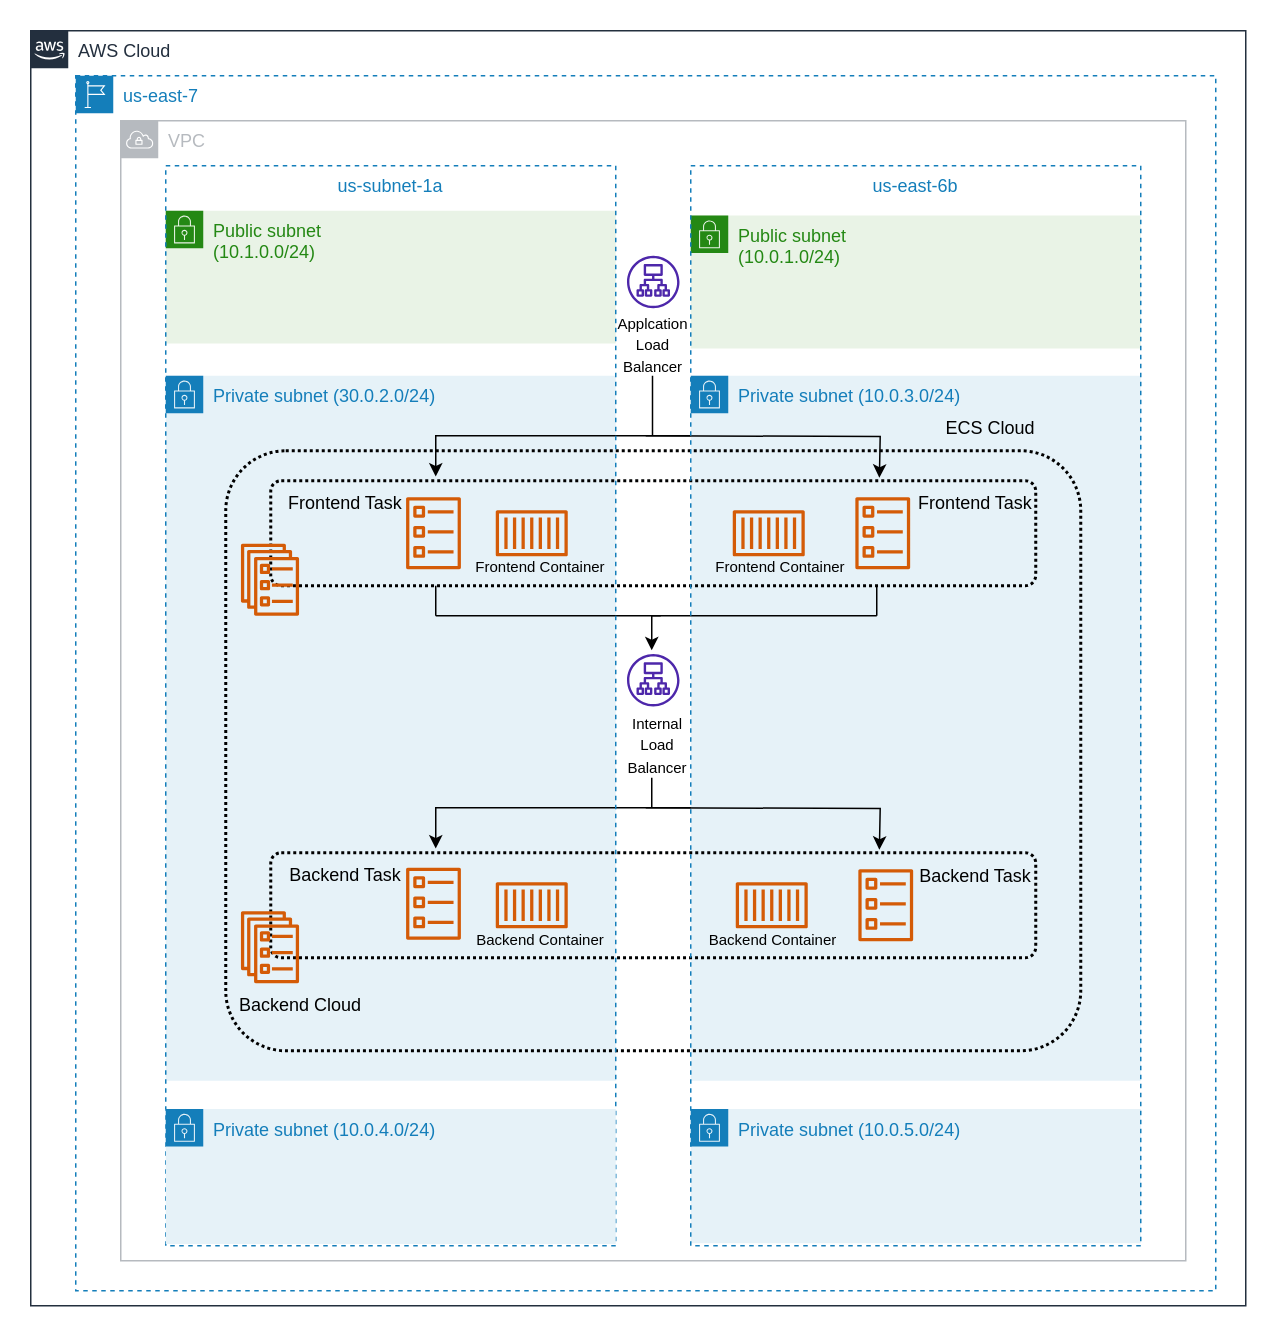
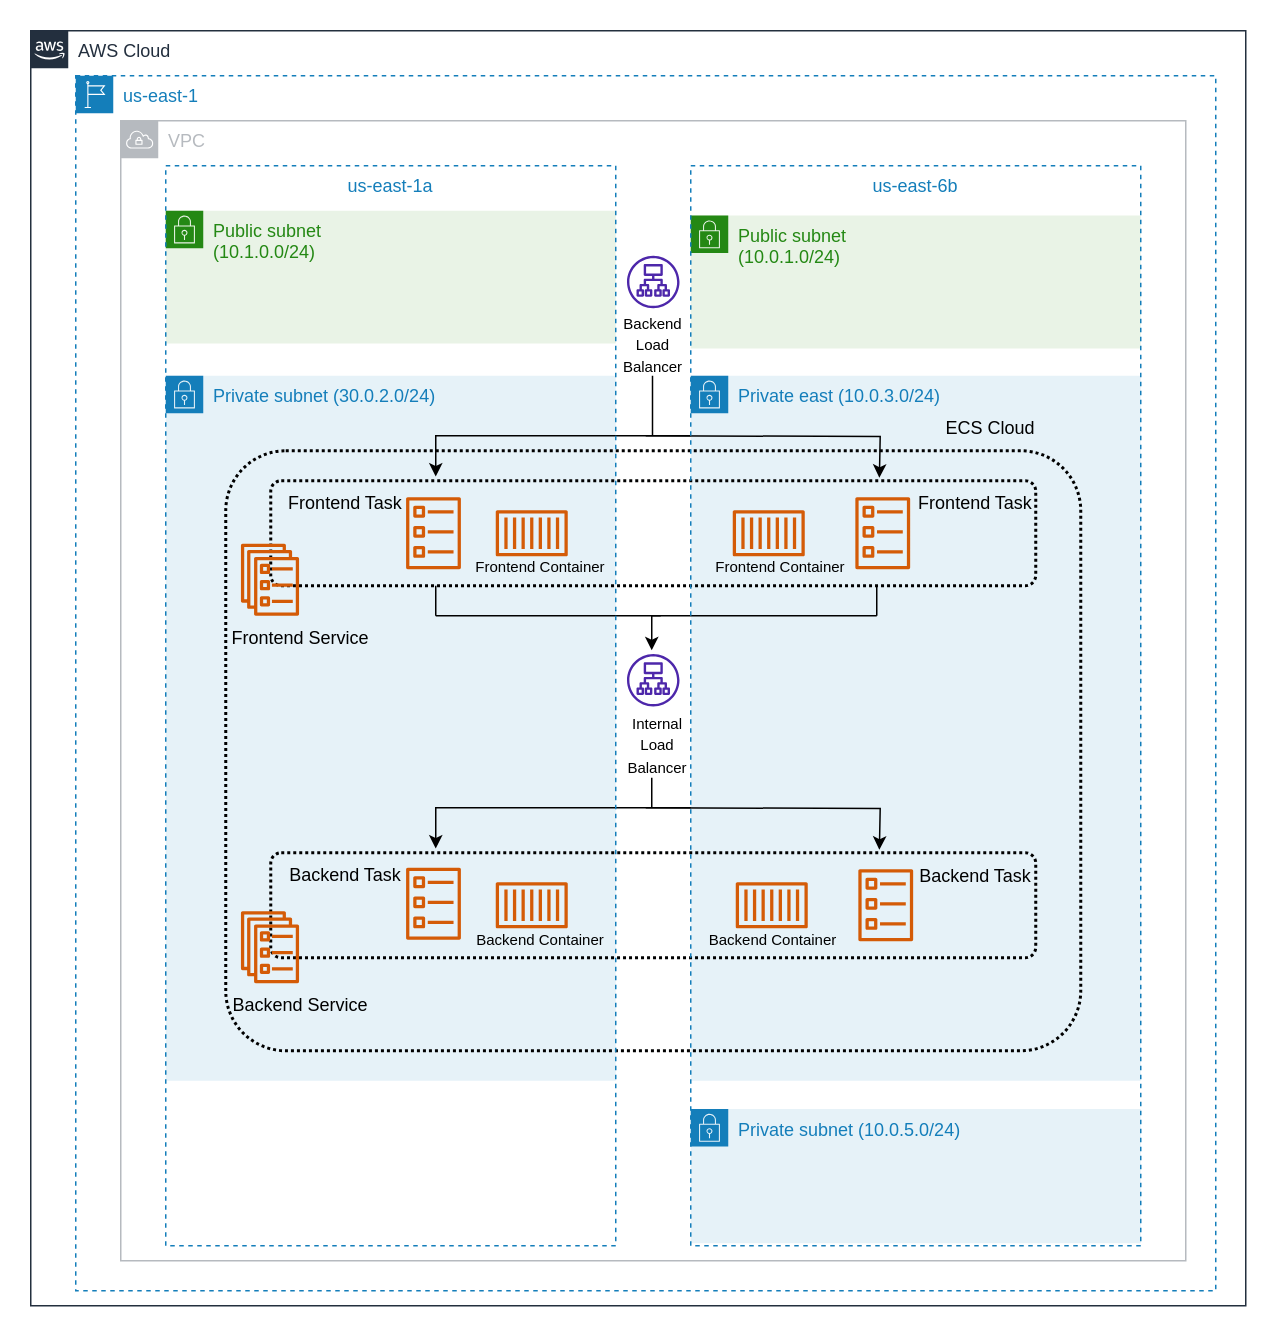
- <mxCell id="5" value="us-east-7" style="points=[[0,0],[0.25,0],[0.5,0],[0.75,0],[1,0],[1,0.25],[1,0.5],[1,0.75],[1,1],[0.75,1],[0.5,1],[0.25,1],[0,1],[0,0.75],[0,0.5],[0,0.25]];outlineConnect=0;gradientColor=none;html=1;whiteSpace=wrap;fontSize=12;fontStyle=0;container=1;pointerEvents=0;collapsible=0;recursiveResize=0;shape=mxgraph.aws4.group;grIcon=mxgraph.aws4.group_region;strokeColor=#147EBA;fillColor=none;verticalAlign=top;align=left;spacingLeft=30;fontColor=#147EBA;dashed=1;" parent="1" vertex="1"><mxGeometry x="50" y="50" width="760" height="810" as="geometry" /></mxCell>
+ <mxCell id="5" value="us-east-1" style="points=[[0,0],[0.25,0],[0.5,0],[0.75,0],[1,0],[1,0.25],[1,0.5],[1,0.75],[1,1],[0.75,1],[0.5,1],[0.25,1],[0,1],[0,0.75],[0,0.5],[0,0.25]];outlineConnect=0;gradientColor=none;html=1;whiteSpace=wrap;fontSize=12;fontStyle=0;container=1;pointerEvents=0;collapsible=0;recursiveResize=0;shape=mxgraph.aws4.group;grIcon=mxgraph.aws4.group_region;strokeColor=#147EBA;fillColor=none;verticalAlign=top;align=left;spacingLeft=30;fontColor=#147EBA;dashed=1;" parent="1" vertex="1"><mxGeometry x="50" y="50" width="760" height="810" as="geometry" /></mxCell>
- <mxCell id="46" value="us-subnet-1a" style="fillColor=none;strokeColor=#147EBA;dashed=1;verticalAlign=top;fontStyle=0;fontColor=#147EBA;whiteSpace=wrap;html=1;" parent="1" vertex="1"><mxGeometry x="110" y="110" width="300" height="720" as="geometry" /></mxCell>
+ <mxCell id="46" value="us-east-1a" style="fillColor=none;strokeColor=#147EBA;dashed=1;verticalAlign=top;fontStyle=0;fontColor=#147EBA;whiteSpace=wrap;html=1;" parent="1" vertex="1"><mxGeometry x="110" y="110" width="300" height="720" as="geometry" /></mxCell>
- <mxCell id="36" value="&lt;font style=&quot;font-size: 10px;&quot;&gt;Applcation&lt;br&gt;Load Balancer&lt;/font&gt;" style="text;html=1;strokeColor=none;fillColor=none;align=center;verticalAlign=middle;whiteSpace=wrap;rounded=0;" parent="1" vertex="1"><mxGeometry x="405" y="213.5" width="60" height="30" as="geometry" /></mxCell>
+ <mxCell id="36" value="&lt;font style=&quot;font-size: 10px;&quot;&gt;Backend&lt;br&gt;Load Balancer&lt;/font&gt;" style="text;html=1;strokeColor=none;fillColor=none;align=center;verticalAlign=middle;whiteSpace=wrap;rounded=0;" parent="1" vertex="1"><mxGeometry x="405" y="213.5" width="60" height="30" as="geometry" /></mxCell>
- <mxCell id="9" value="Private subnet (10.0.3.0/24)" style="points=[[0,0],[0.25,0],[0.5,0],[0.75,0],[1,0],[1,0.25],[1,0.5],[1,0.75],[1,1],[0.75,1],[0.5,1],[0.25,1],[0,1],[0,0.75],[0,0.5],[0,0.25]];outlineConnect=0;gradientColor=none;html=1;whiteSpace=wrap;fontSize=12;fontStyle=0;container=1;pointerEvents=0;collapsible=0;recursiveResize=0;shape=mxgraph.aws4.group;grIcon=mxgraph.aws4.group_security_group;grStroke=0;strokeColor=#147EBA;fillColor=#E6F2F8;verticalAlign=top;align=left;spacingLeft=30;fontColor=#147EBA;dashed=0;" parent="1" vertex="1"><mxGeometry x="460" y="250" width="300" height="470" as="geometry" /></mxCell>
+ <mxCell id="9" value="Private east (10.0.3.0/24)" style="points=[[0,0],[0.25,0],[0.5,0],[0.75,0],[1,0],[1,0.25],[1,0.5],[1,0.75],[1,1],[0.75,1],[0.5,1],[0.25,1],[0,1],[0,0.75],[0,0.5],[0,0.25]];outlineConnect=0;gradientColor=none;html=1;whiteSpace=wrap;fontSize=12;fontStyle=0;container=1;pointerEvents=0;collapsible=0;recursiveResize=0;shape=mxgraph.aws4.group;grIcon=mxgraph.aws4.group_security_group;grStroke=0;strokeColor=#147EBA;fillColor=#E6F2F8;verticalAlign=top;align=left;spacingLeft=30;fontColor=#147EBA;dashed=0;" parent="1" vertex="1"><mxGeometry x="460" y="250" width="300" height="470" as="geometry" /></mxCell>
+ <mxCell id="24" value="Frontend Service" style="text;html=1;strokeColor=none;fillColor=none;align=center;verticalAlign=middle;whiteSpace=wrap;rounded=0;" parent="9" vertex="1"><mxGeometry x="-310" y="160" width="100" height="30" as="geometry" /></mxCell>
- <mxCell id="25" value="Backend Cloud" style="text;html=1;strokeColor=none;fillColor=none;align=center;verticalAlign=middle;whiteSpace=wrap;rounded=0;" parent="9" vertex="1"><mxGeometry x="-310" y="405" width="100" height="30" as="geometry" /></mxCell>
+ <mxCell id="25" value="Backend Service" style="text;html=1;strokeColor=none;fillColor=none;align=center;verticalAlign=middle;whiteSpace=wrap;rounded=0;" parent="9" vertex="1"><mxGeometry x="-310" y="405" width="100" height="30" as="geometry" /></mxCell>
- <mxCell id="47" value="Private subnet (10.0.4.0/24)" style="points=[[0,0],[0.25,0],[0.5,0],[0.75,0],[1,0],[1,0.25],[1,0.5],[1,0.75],[1,1],[0.75,1],[0.5,1],[0.25,1],[0,1],[0,0.75],[0,0.5],[0,0.25]];outlineConnect=0;gradientColor=none;html=1;whiteSpace=wrap;fontSize=12;fontStyle=0;container=1;pointerEvents=0;collapsible=0;recursiveResize=0;shape=mxgraph.aws4.group;grIcon=mxgraph.aws4.group_security_group;grStroke=0;strokeColor=#147EBA;fillColor=#E6F2F8;verticalAlign=top;align=left;spacingLeft=30;fontColor=#147EBA;dashed=0;" parent="1" vertex="1"><mxGeometry x="110" y="738.86" width="300" height="90" as="geometry" /></mxCell>
